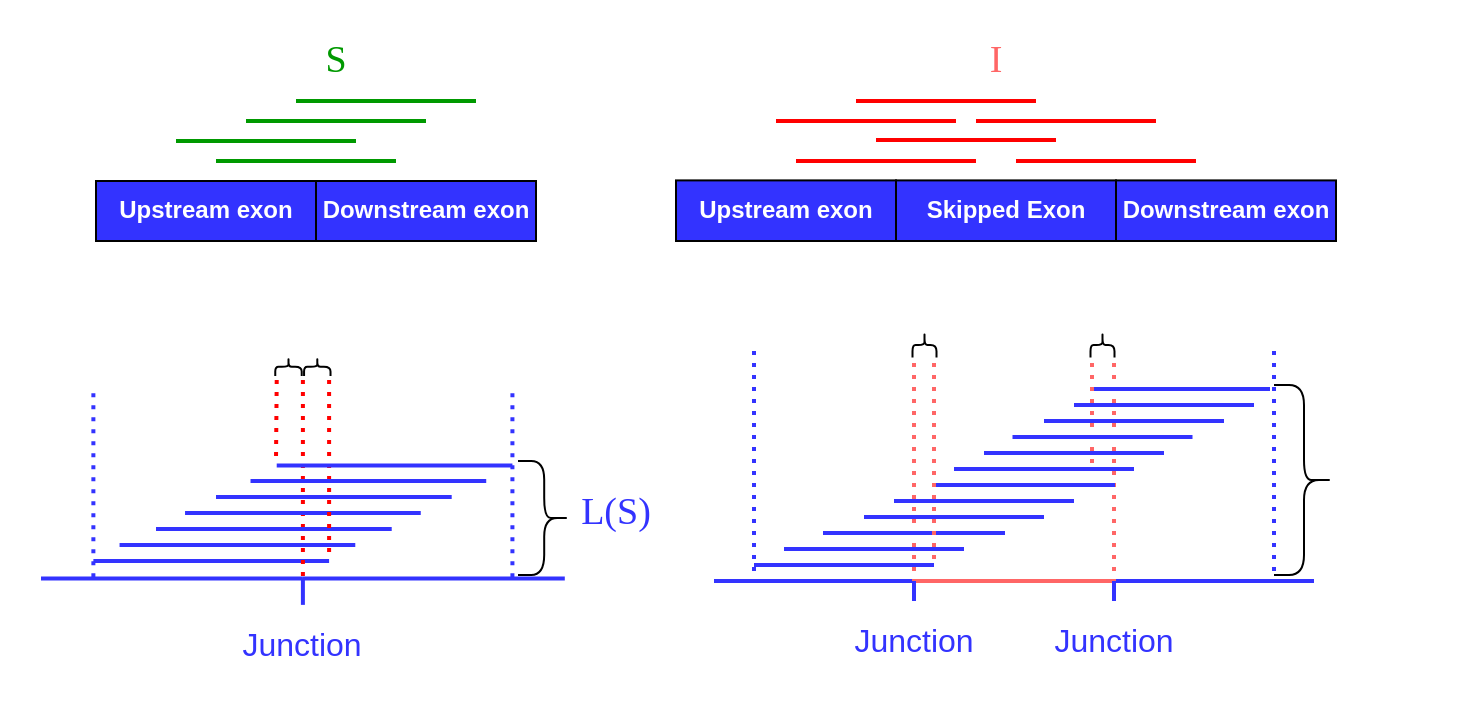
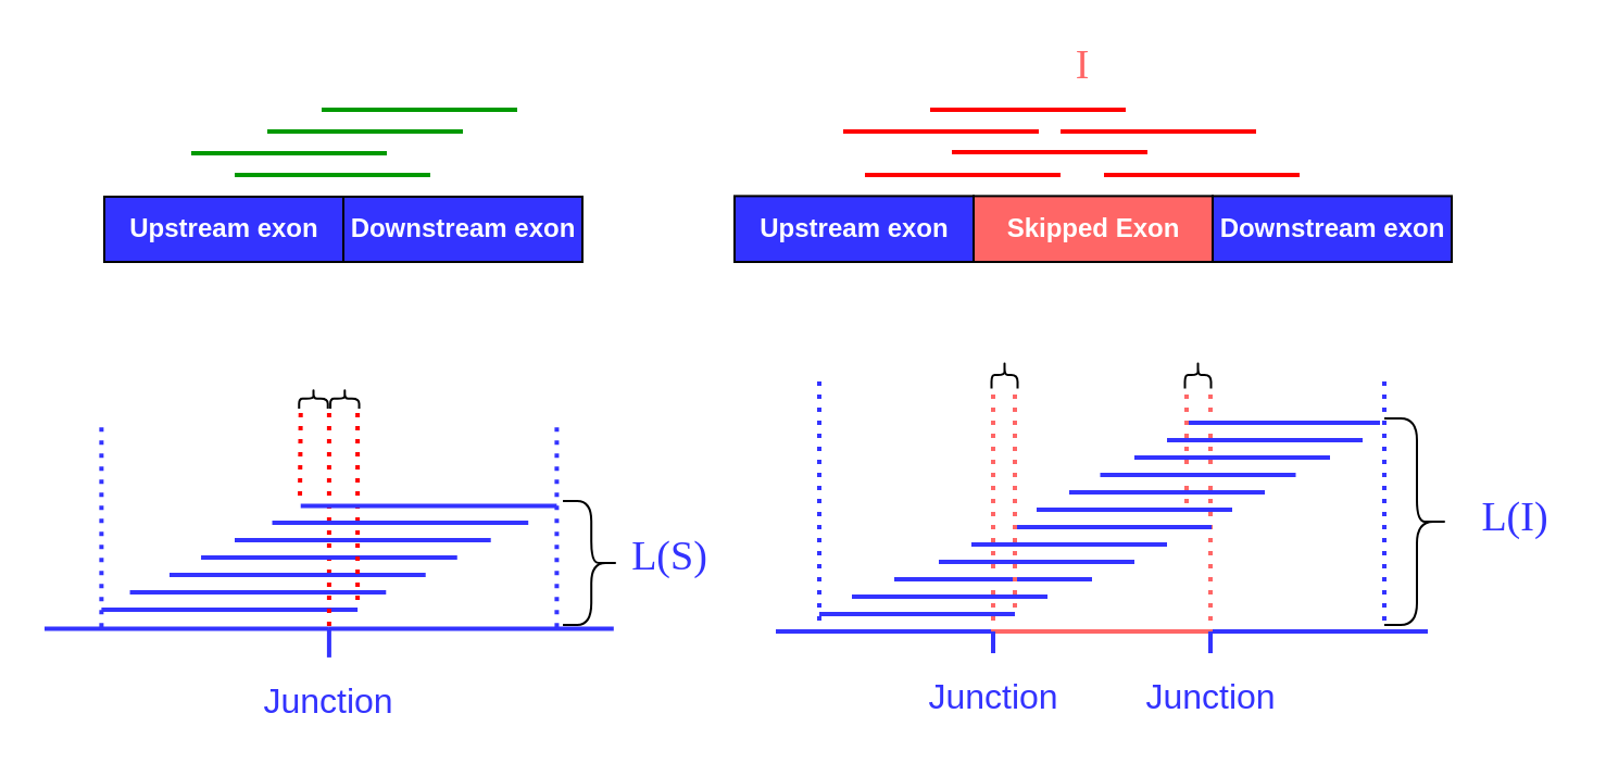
- <mxCell id="38" value="&lt;font color=&quot;#009900&quot; style=&quot;font-size: 19px&quot; face=&quot;Comic Sans MS&quot;&gt;S&lt;/font&gt;" style="text;html=1;strokeColor=none;fillColor=none;align=center;verticalAlign=middle;whiteSpace=wrap;rounded=0;" vertex="1" parent="34"><mxGeometry x="100" width="40" height="20" as="geometry" /></mxCell>
- <mxCell id="26" value="&lt;b&gt;&lt;font color=&quot;#ffffff&quot;&gt;Skipped Exon&lt;/font&gt;&lt;/b&gt;" style="rounded=0;whiteSpace=wrap;html=1;fillColor=#3333ff;" vertex="1" parent="23"><mxGeometry x="110" width="110" height="30.303" as="geometry" /></mxCell>
+ <mxCell id="26" value="&lt;b&gt;&lt;font color=&quot;#ffffff&quot;&gt;Skipped Exon&lt;/font&gt;&lt;/b&gt;" style="rounded=0;whiteSpace=wrap;html=1;fillColor=#FF6666;" vertex="1" parent="23"><mxGeometry x="110" width="110" height="30.303" as="geometry" /></mxCell>
+ <mxCell id="74" value="&lt;font style=&quot;font-size: 19px&quot; face=&quot;Comic Sans MS&quot; color=&quot;#3333ff&quot;&gt;L(I)&lt;/font&gt;" style="text;html=1;strokeColor=none;fillColor=none;align=center;verticalAlign=middle;whiteSpace=wrap;rounded=0;" vertex="1" parent="44"><mxGeometry x="320" y="92.5" width="40" height="20" as="geometry" /></mxCell>
